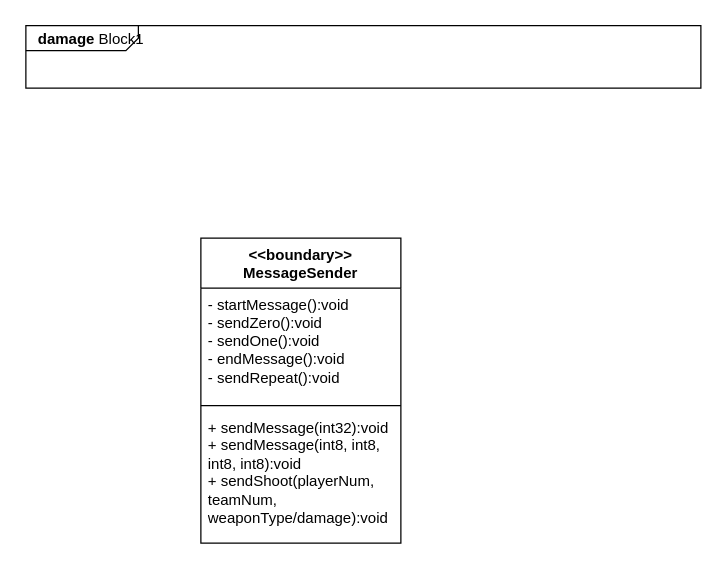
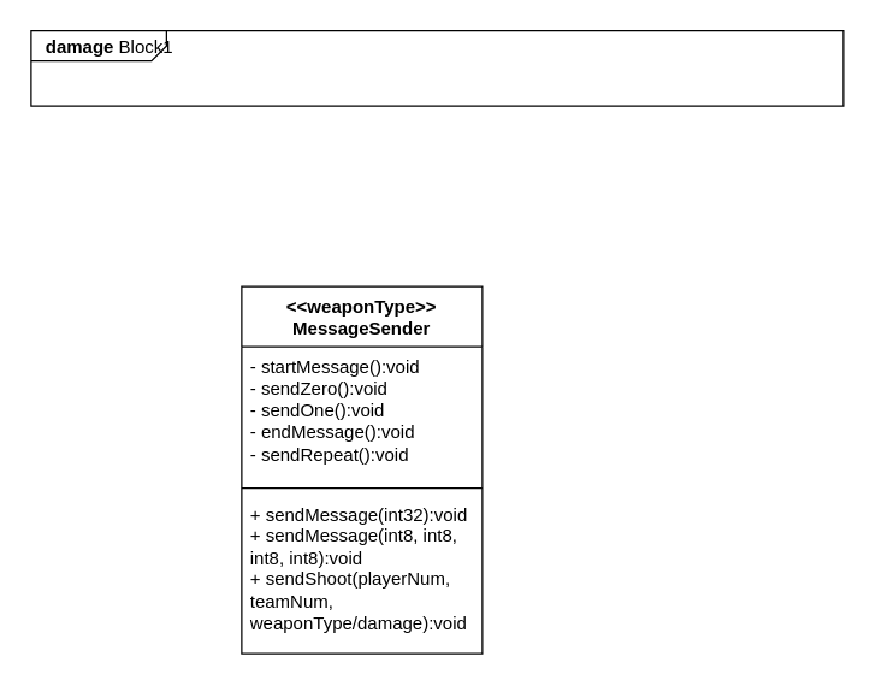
- <mxCell id="3" value="&amp;lt;&amp;lt;boundary&amp;gt;&amp;gt;&lt;br&gt;MessageSender" style="swimlane;fontStyle=1;align=center;verticalAlign=top;childLayout=stackLayout;horizontal=1;startSize=40;horizontalStack=0;resizeParent=1;resizeParentMax=0;resizeLast=0;collapsible=1;marginBottom=0;whiteSpace=wrap;html=1;" vertex="1" parent="1"><mxGeometry x="160" y="190" width="160" height="244" as="geometry" /></mxCell>
+ <mxCell id="3" value="&amp;lt;&amp;lt;weaponType&amp;gt;&amp;gt;&lt;br&gt;MessageSender" style="swimlane;fontStyle=1;align=center;verticalAlign=top;childLayout=stackLayout;horizontal=1;startSize=40;horizontalStack=0;resizeParent=1;resizeParentMax=0;resizeLast=0;collapsible=1;marginBottom=0;whiteSpace=wrap;html=1;" vertex="1" parent="1"><mxGeometry x="160" y="190" width="160" height="244" as="geometry" /></mxCell>
